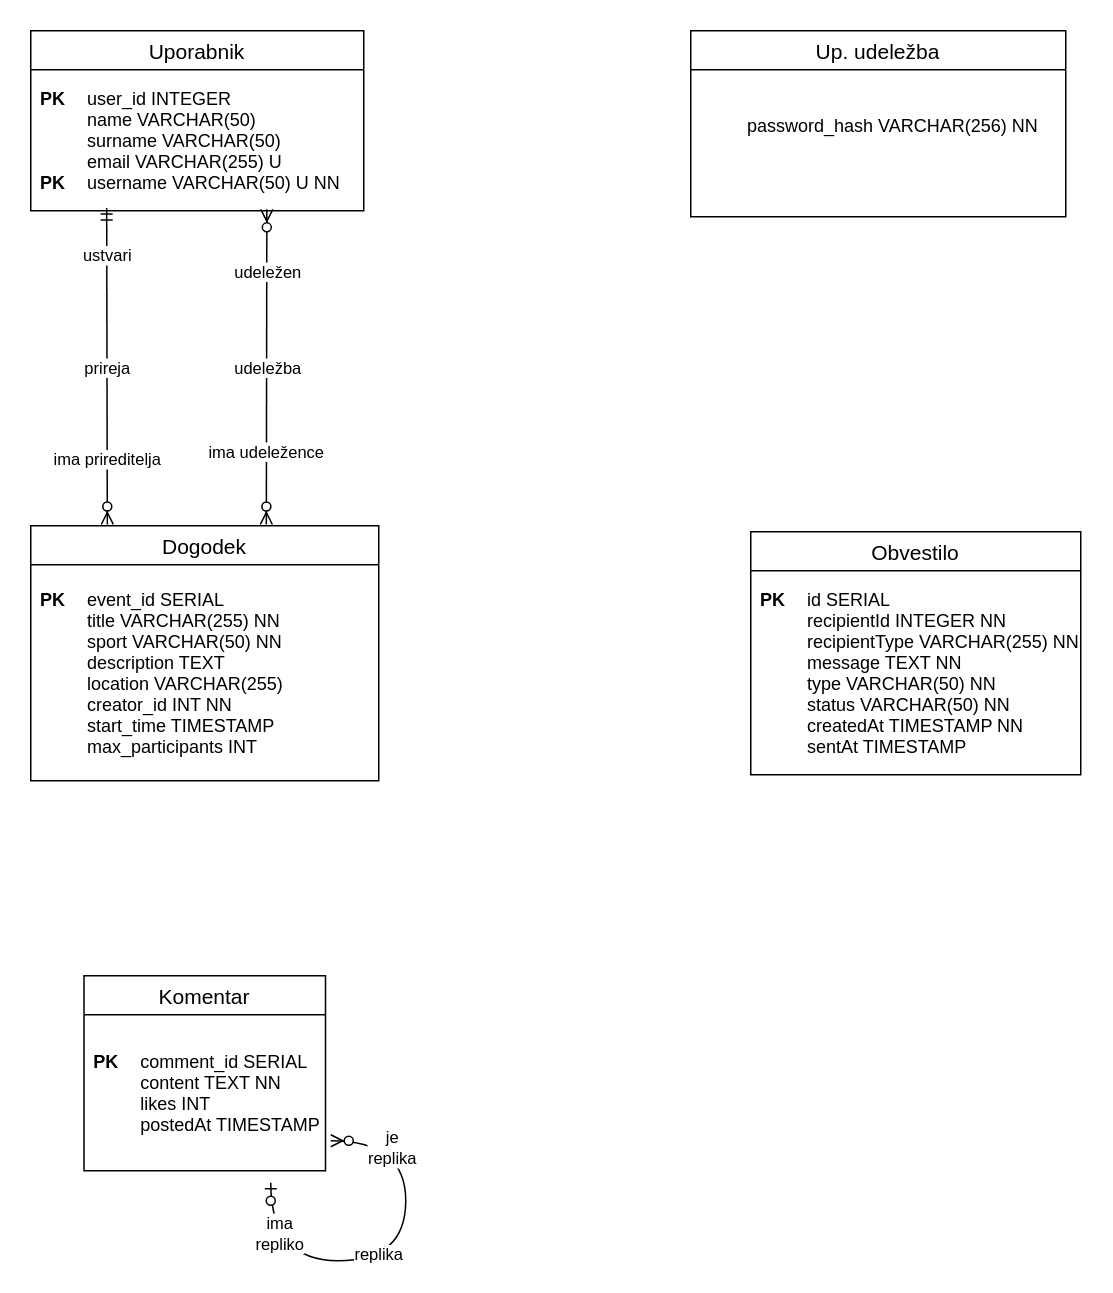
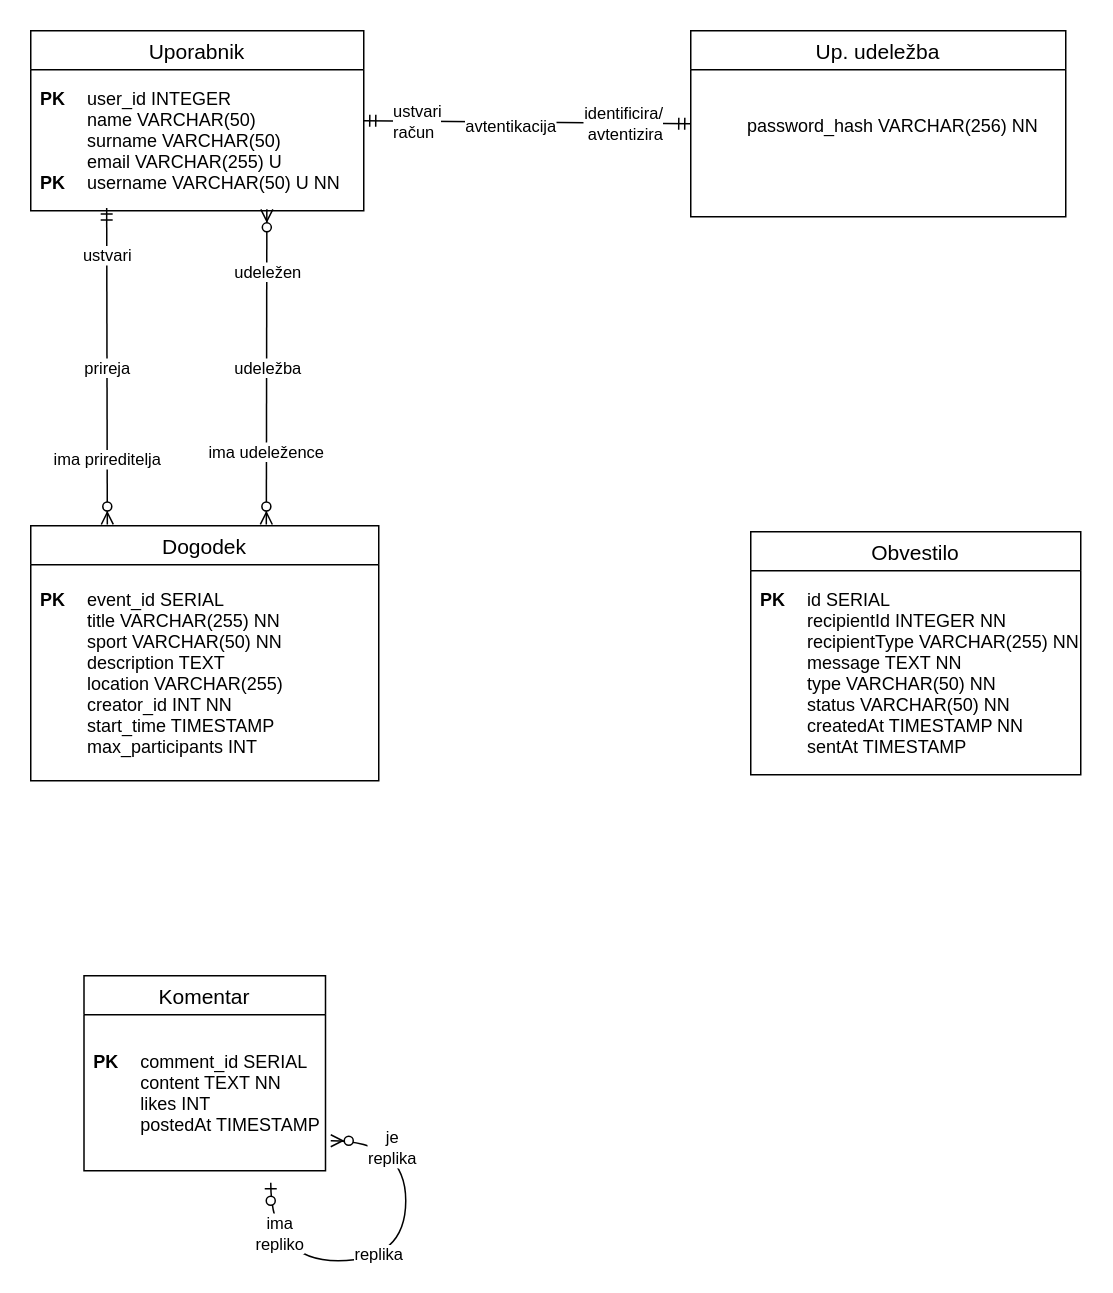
+ <mxCell id="27" value="" style="fontSize=12;html=1;endArrow=ERmandOne;startArrow=ERmandOne;rounded=0;entryX=0;entryY=0.5;entryDx=0;entryDy=0;exitX=1;exitY=0.5;exitDx=0;exitDy=0;labelBackgroundColor=default;fontColor=default;labelBorderColor=none;" edge="1" parent="1" source="2" target="7"><mxGeometry width="100" height="100" relative="1" as="geometry"><mxPoint x="368" y="390" as="sourcePoint" /><mxPoint x="378" y="210" as="targetPoint" /></mxGeometry></mxCell>
+ <mxCell id="28" value="avtentikacija" style="edgeLabel;html=1;align=center;verticalAlign=middle;resizable=0;points=[];labelBackgroundColor=default;labelBorderColor=none;" vertex="1" connectable="0" parent="27"><mxGeometry x="0.001" y="-3" relative="1" as="geometry"><mxPoint x="-11" as="offset" /></mxGeometry></mxCell>
+ <mxCell id="29" value="ustvari&lt;div&gt;račun&lt;/div&gt;" style="edgeLabel;html=1;align=left;verticalAlign=middle;resizable=0;points=[];labelBackgroundColor=default;labelBorderColor=none;" vertex="1" connectable="0" parent="27"><mxGeometry x="-0.834" relative="1" as="geometry"><mxPoint as="offset" /></mxGeometry></mxCell>
+ <mxCell id="30" value="&lt;span style=&quot;color: light-dark(rgb(0, 0, 0), rgb(255, 255, 255));&quot;&gt;identificira/&lt;/span&gt;&lt;br&gt;&lt;div style=&quot;&quot;&gt;avtentizira&lt;/div&gt;" style="edgeLabel;html=1;align=right;verticalAlign=middle;resizable=0;points=[];labelBackgroundColor=default;labelBorderColor=none;" vertex="1" connectable="0" parent="27"><mxGeometry x="0.917" relative="1" as="geometry"><mxPoint x="-9" as="offset" /></mxGeometry></mxCell>
